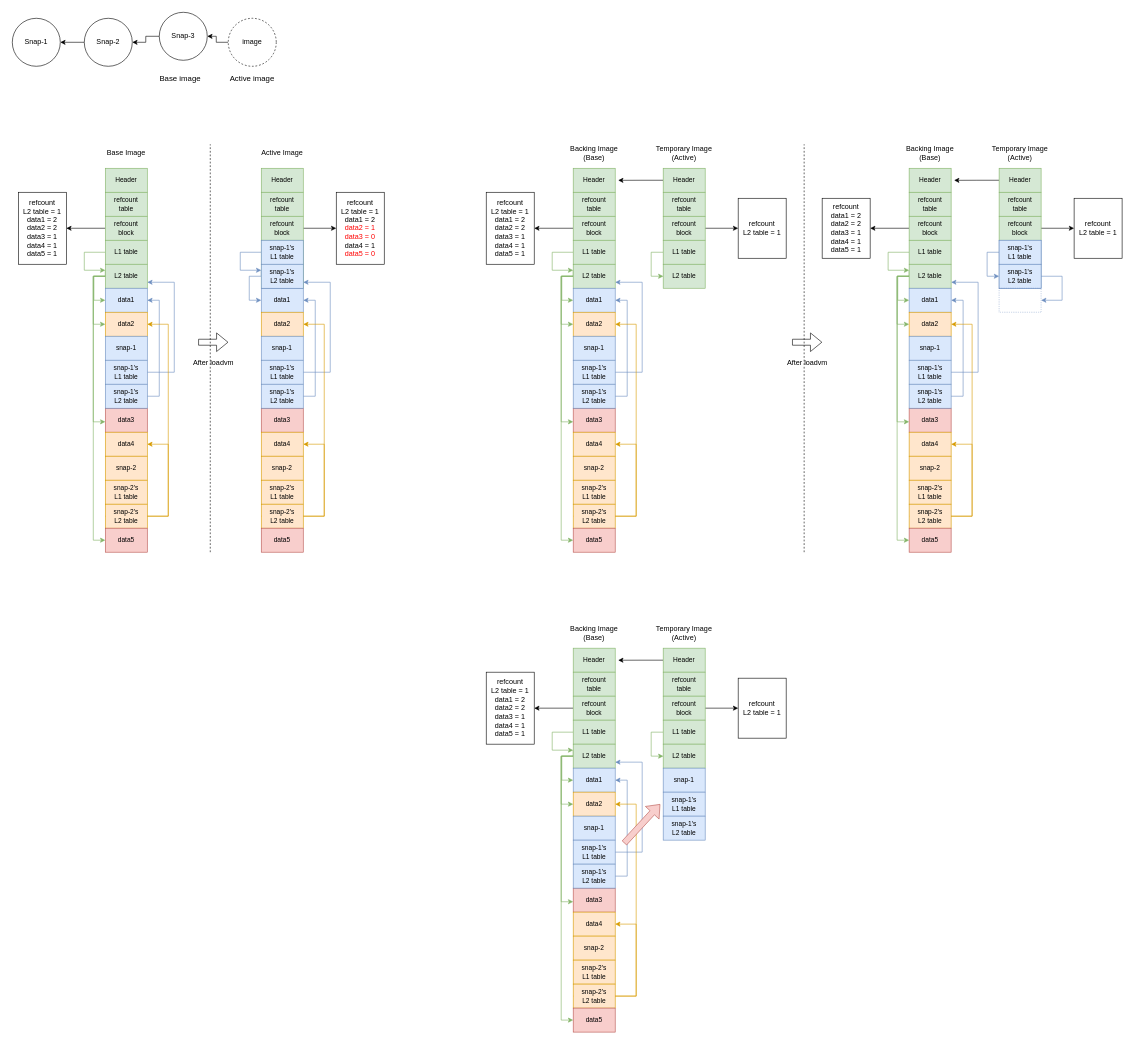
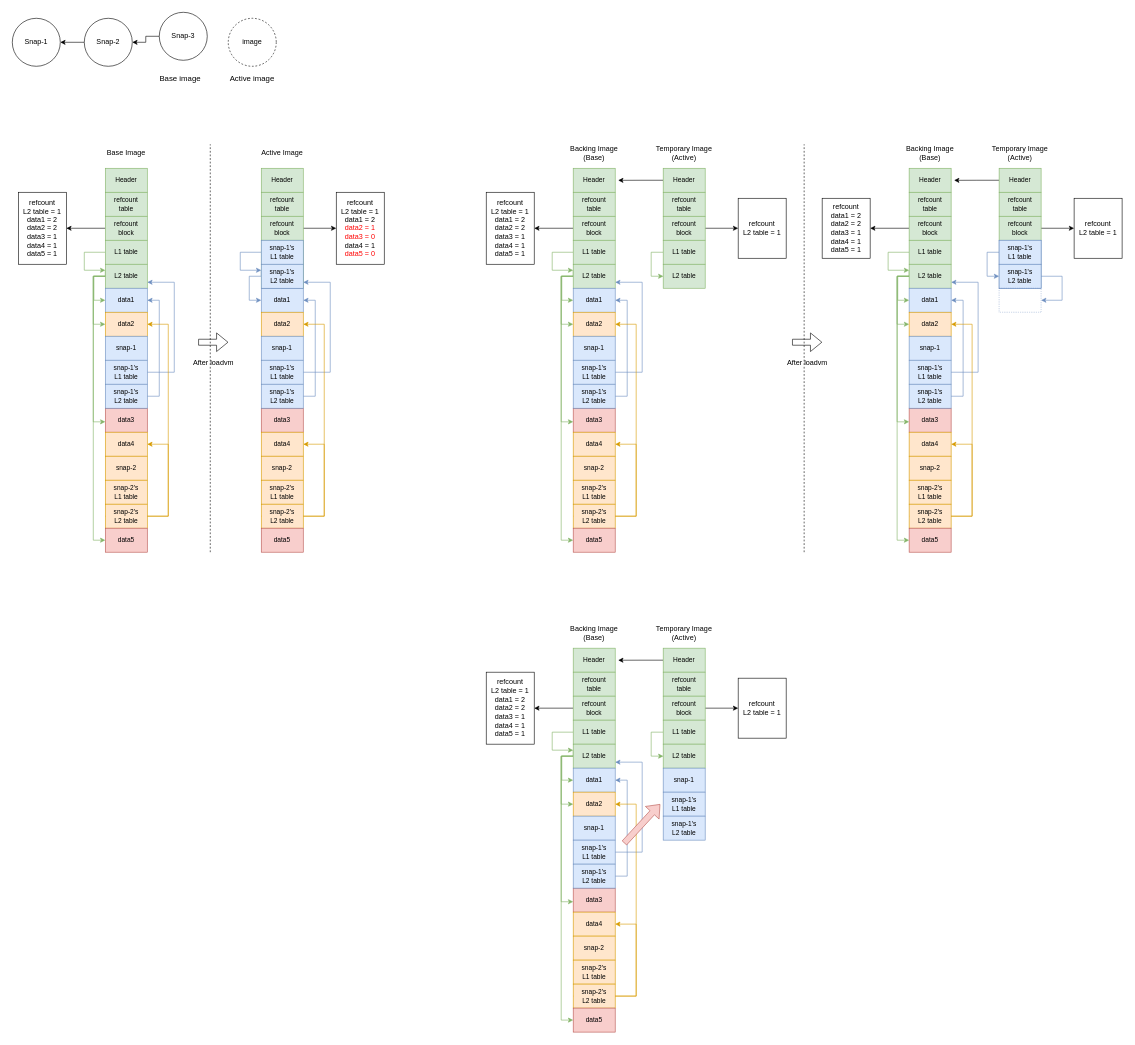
- <mxCell id="8" value="" style="edgeStyle=orthogonalEdgeStyle;rounded=0;orthogonalLoop=1;jettySize=auto;html=1;" parent="1" source="9" target="6" edge="1"><mxGeometry relative="1" as="geometry" /></mxCell>
